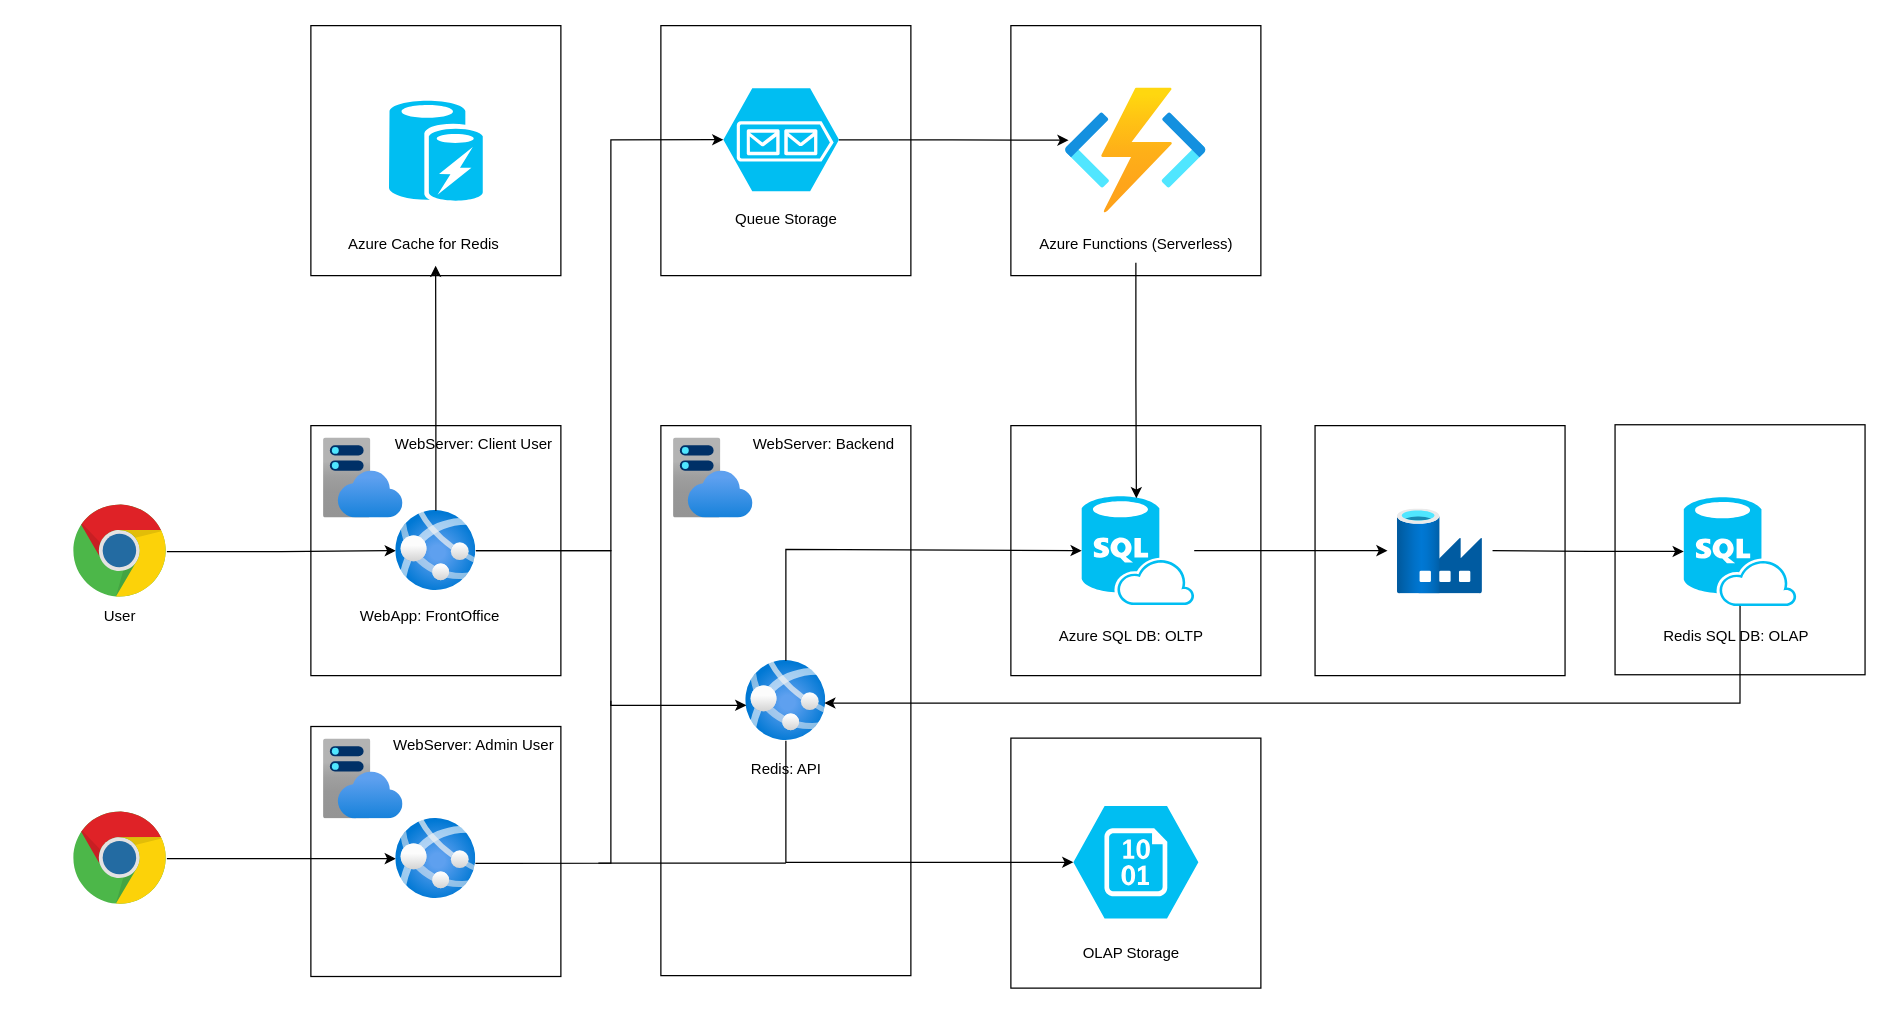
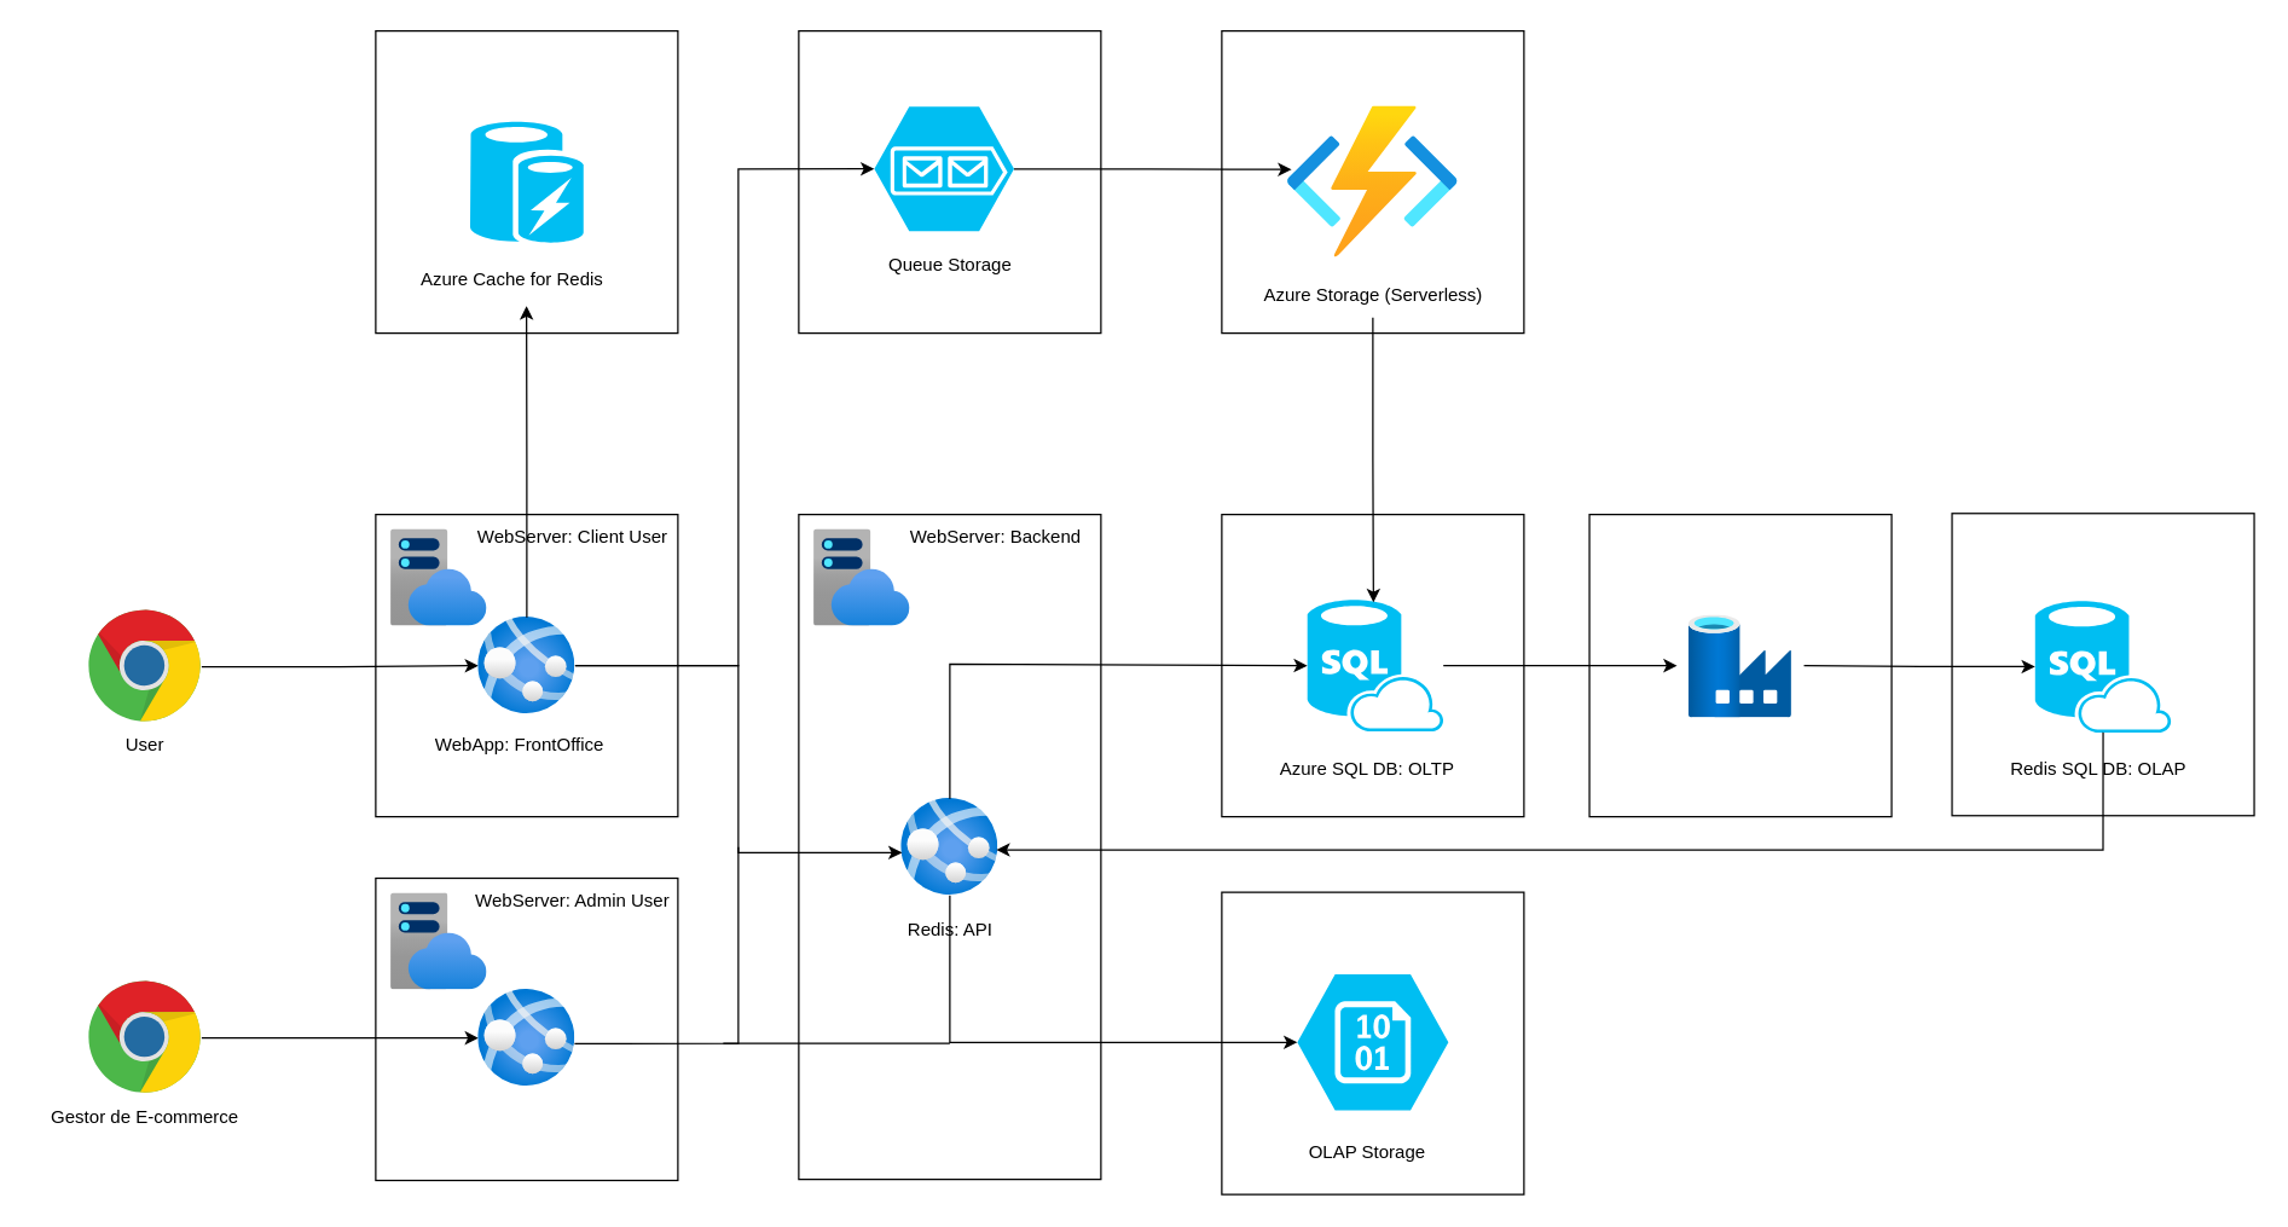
- <mxCell id="40" value="Azure Cache for Redis" style="text;html=1;align=center;verticalAlign=middle;resizable=0;points=[];autosize=1;strokeColor=none;fillColor=none;" parent="1" vertex="1"><mxGeometry x="268" y="180" width="140" height="30" as="geometry" /></mxCell>
+ <mxCell id="40" value="Azure Cache for Redis" style="text;html=1;align=center;verticalAlign=middle;resizable=0;points=[];autosize=1;strokeColor=none;fillColor=none;" parent="1" vertex="1"><mxGeometry x="268" y="170" width="140" height="30" as="geometry" /></mxCell>
- <mxCell id="38" value="Azure Functions (Serverless)" style="text;html=1;align=center;verticalAlign=middle;resizable=0;points=[];autosize=1;strokeColor=none;fillColor=none;" parent="1" vertex="1"><mxGeometry x="818" y="179.6" width="180" height="30" as="geometry" /></mxCell>
+ <mxCell id="38" value="Azure Storage (Serverless)" style="text;html=1;align=center;verticalAlign=middle;resizable=0;points=[];autosize=1;strokeColor=none;fillColor=none;" parent="1" vertex="1"><mxGeometry x="818" y="179.6" width="180" height="30" as="geometry" /></mxCell>
+ <mxCell id="18" value="Gestor de E-commerce" style="text;html=1;align=center;verticalAlign=middle;resizable=0;points=[];autosize=1;strokeColor=none;fillColor=none;" parent="1" vertex="1"><mxGeometry x="20.4" y="724.1" width="150" height="30" as="geometry" /></mxCell>
